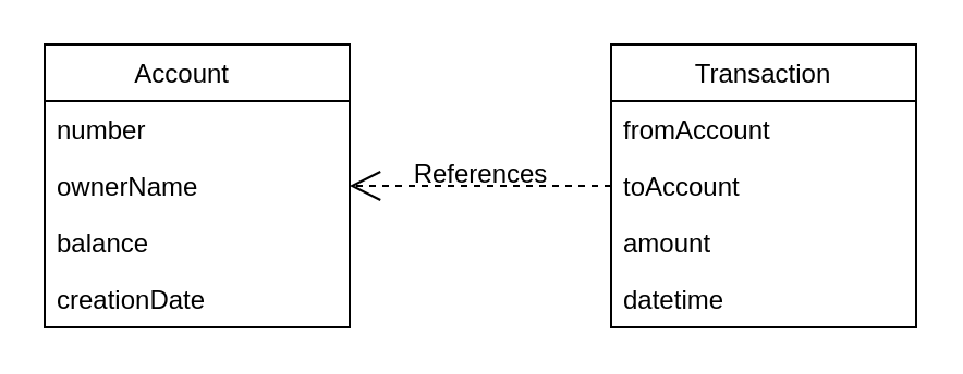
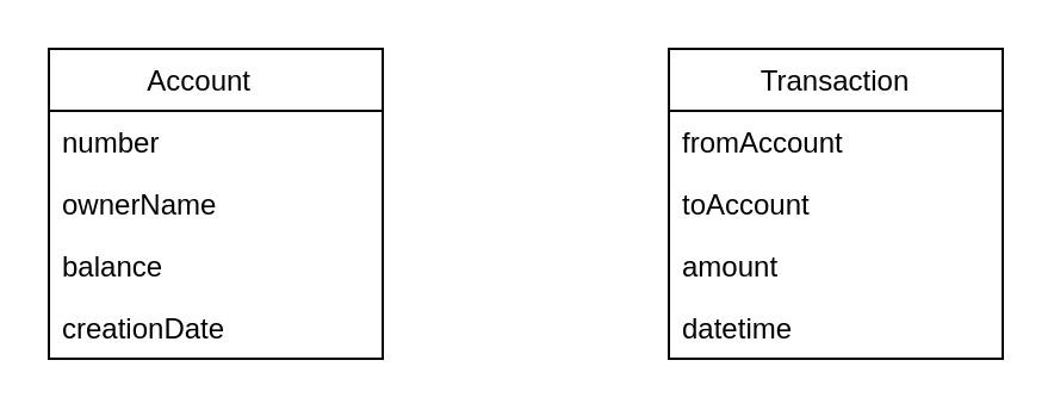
- <mxCell id="12" value="References" style="endArrow=open;endSize=12;dashed=1;html=1;rounded=0;entryX=1;entryY=0.5;entryDx=0;entryDy=0;exitX=0;exitY=0.5;exitDx=0;exitDy=0;fontSize=12;labelBackgroundColor=none;" edge="1" parent="1" source="9" target="4"><mxGeometry y="-5" width="160" relative="1" as="geometry"><mxPoint x="140" y="270" as="sourcePoint" /><mxPoint x="300" y="270" as="targetPoint" /><mxPoint as="offset" /></mxGeometry></mxCell>
